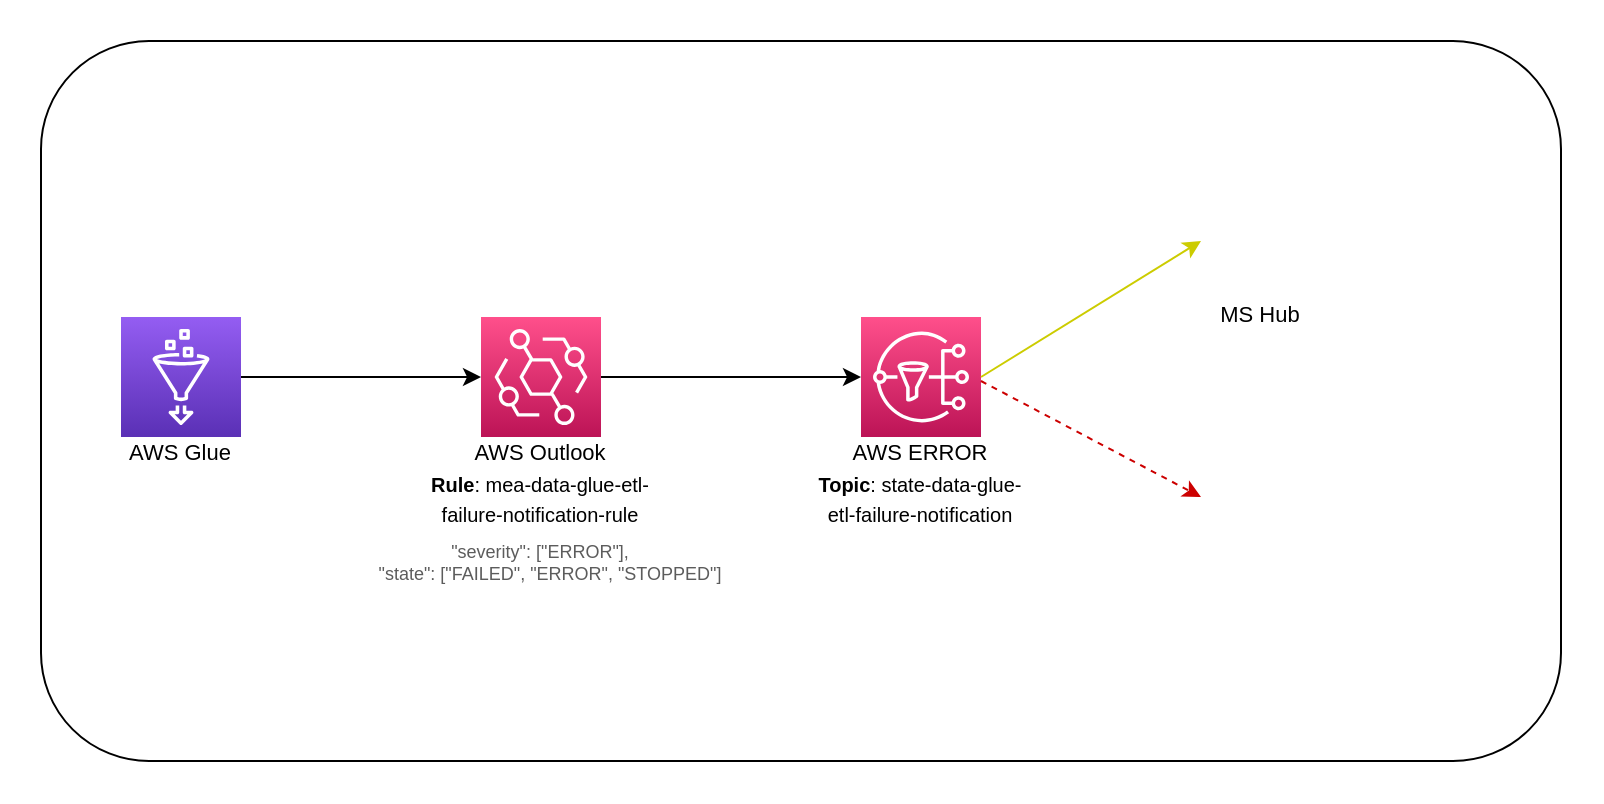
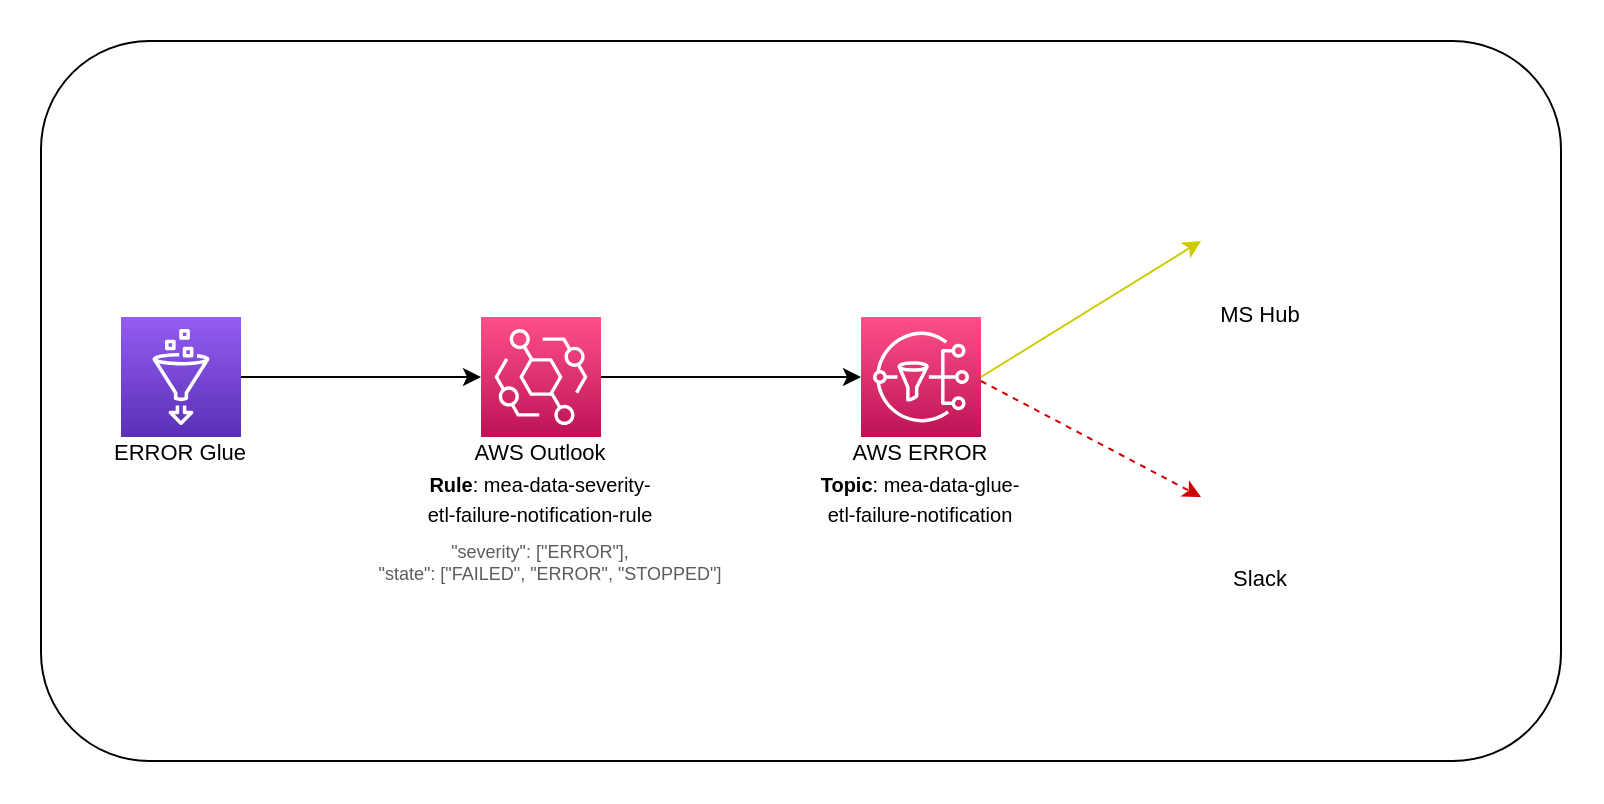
- <mxCell id="15" value="&lt;font style=&quot;font-size: 11px;&quot;&gt;AWS Glue&lt;/font&gt;" style="text;html=1;strokeColor=none;fillColor=none;align=center;verticalAlign=middle;whiteSpace=wrap;rounded=0;" vertex="1" parent="1"><mxGeometry x="40" y="217" width="100" height="17" as="geometry" /></mxCell>
+ <mxCell id="15" value="&lt;font style=&quot;font-size: 11px;&quot;&gt;ERROR Glue&lt;/font&gt;" style="text;html=1;strokeColor=none;fillColor=none;align=center;verticalAlign=middle;whiteSpace=wrap;rounded=0;" vertex="1" parent="1"><mxGeometry x="40" y="217" width="100" height="17" as="geometry" /></mxCell>
- <mxCell id="18" value="&lt;font style=&quot;font-size: 10px;&quot;&gt;&lt;b&gt;Rule&lt;/b&gt;:&amp;nbsp;mea-data-glue-etl-failure-notification-rule&lt;/font&gt;" style="text;html=1;strokeColor=none;fillColor=none;align=center;verticalAlign=middle;whiteSpace=wrap;rounded=0;" vertex="1" parent="1"><mxGeometry x="210" y="234" width="120" height="30" as="geometry" /></mxCell>
+ <mxCell id="18" value="&lt;font style=&quot;font-size: 10px;&quot;&gt;&lt;b&gt;Rule&lt;/b&gt;:&amp;nbsp;mea-data-severity-etl-failure-notification-rule&lt;/font&gt;" style="text;html=1;strokeColor=none;fillColor=none;align=center;verticalAlign=middle;whiteSpace=wrap;rounded=0;" vertex="1" parent="1"><mxGeometry x="210" y="234" width="120" height="30" as="geometry" /></mxCell>
- <mxCell id="17" value="&lt;font style=&quot;font-size: 10px;&quot;&gt;&lt;b&gt;Topic&lt;/b&gt;: state-data-glue-etl-failure-notification&lt;/font&gt;" style="text;html=1;strokeColor=none;fillColor=none;align=center;verticalAlign=middle;whiteSpace=wrap;rounded=0;" vertex="1" parent="1"><mxGeometry x="405" y="234" width="110" height="30" as="geometry" /></mxCell>
+ <mxCell id="17" value="&lt;font style=&quot;font-size: 10px;&quot;&gt;&lt;b&gt;Topic&lt;/b&gt;: mea-data-glue-etl-failure-notification&lt;/font&gt;" style="text;html=1;strokeColor=none;fillColor=none;align=center;verticalAlign=middle;whiteSpace=wrap;rounded=0;" vertex="1" parent="1"><mxGeometry x="405" y="234" width="110" height="30" as="geometry" /></mxCell>
+ <mxCell id="8" value="&lt;font style=&quot;font-size: 11px;&quot;&gt;Slack&lt;/font&gt;" style="text;html=1;strokeColor=none;fillColor=none;align=center;verticalAlign=middle;whiteSpace=wrap;rounded=0;" vertex="1" parent="1"><mxGeometry x="600" y="279" width="60" height="20" as="geometry" /></mxCell>
